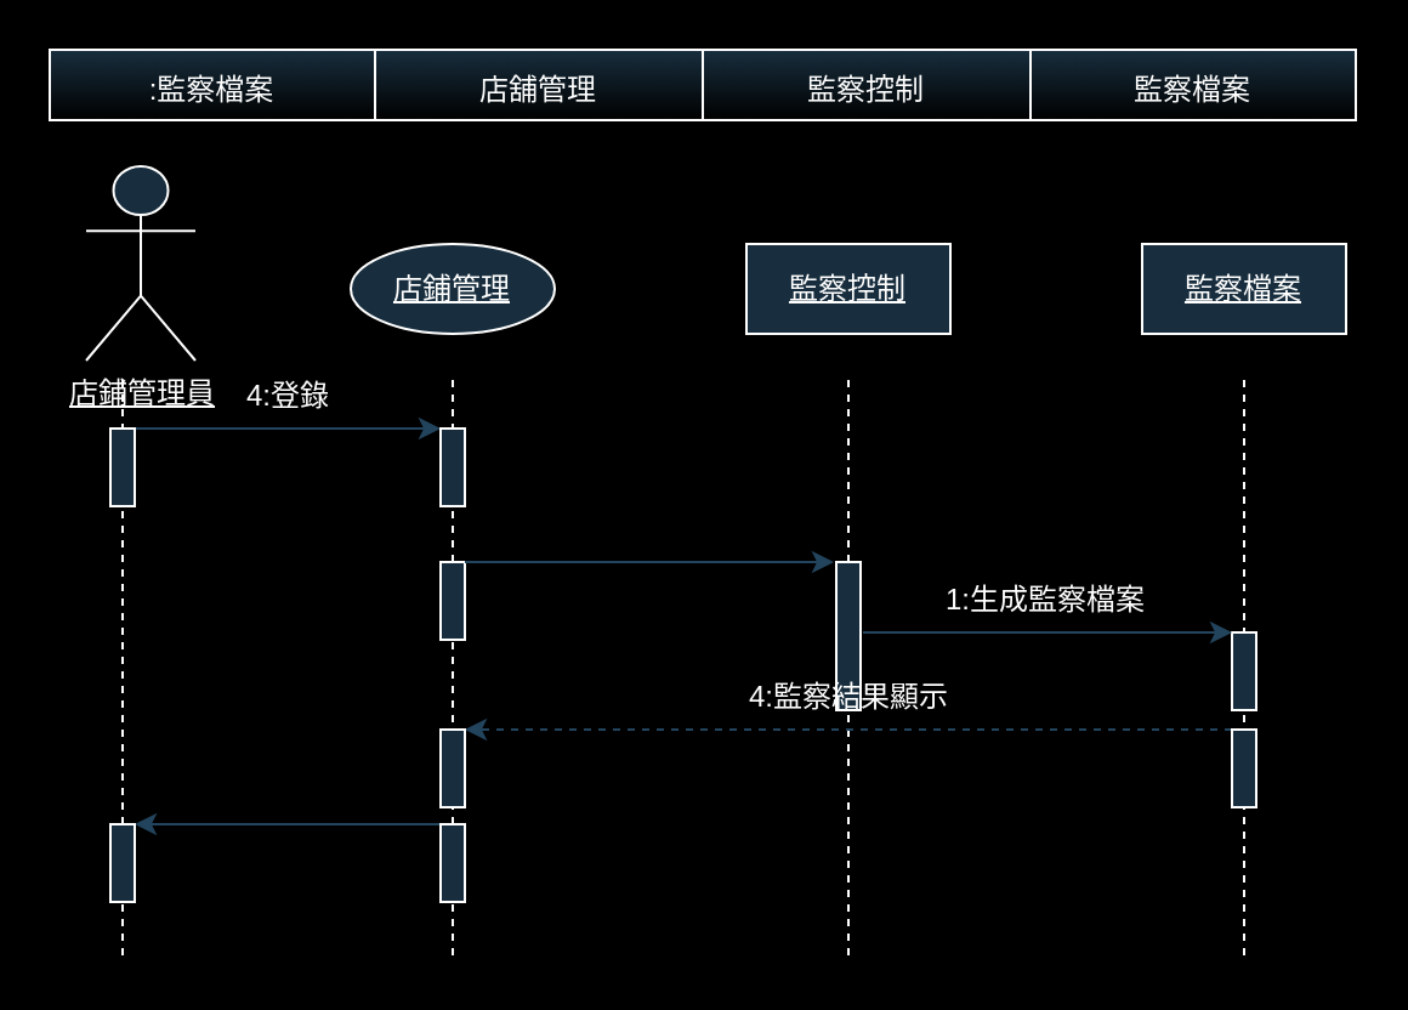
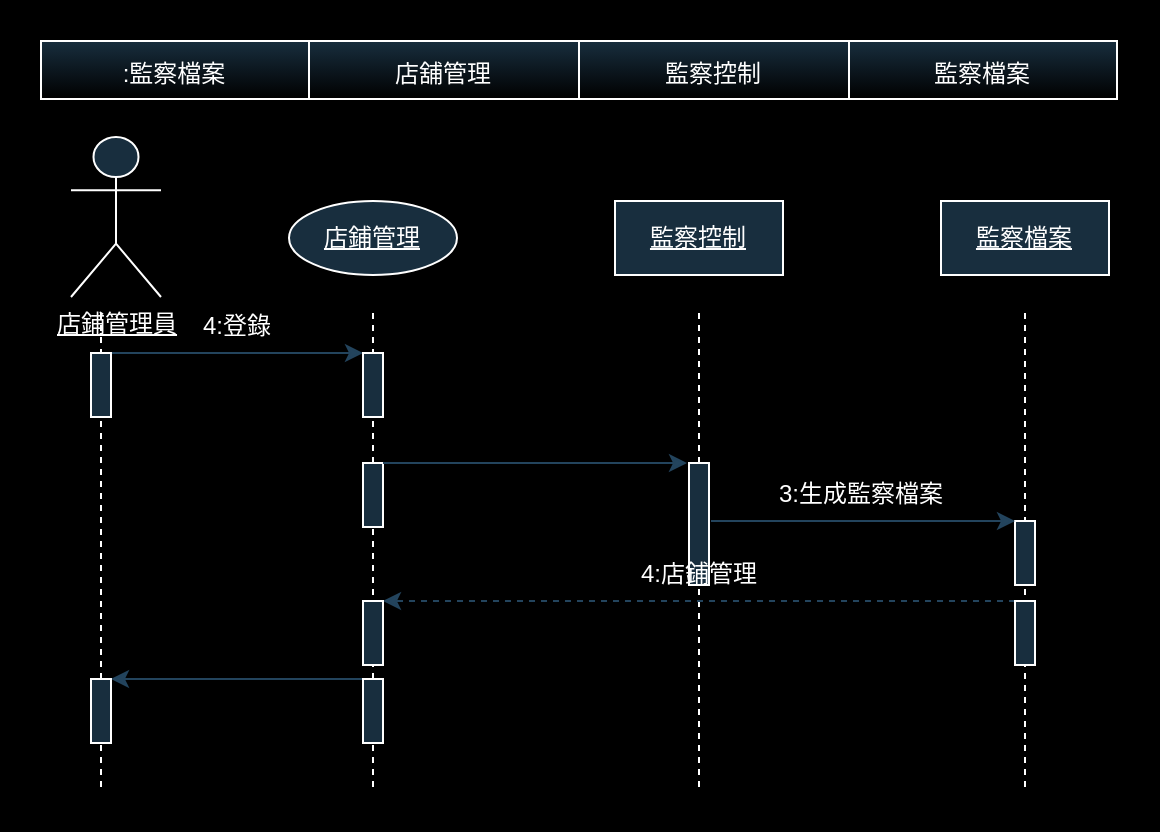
- <mxCell id="19" value="1:生成監察檔案" style="text;html=1;align=center;verticalAlign=middle;resizable=0;points=[];autosize=1;strokeColor=none;fillColor=none;fontColor=#FFFFFF;labelBackgroundColor=none;" vertex="1" parent="1"><mxGeometry x="380" y="234" width="100" height="26" as="geometry" /></mxCell>
+ <mxCell id="19" value="3:生成監察檔案" style="text;html=1;align=center;verticalAlign=middle;resizable=0;points=[];autosize=1;strokeColor=none;fillColor=none;fontColor=#FFFFFF;labelBackgroundColor=none;" vertex="1" parent="1"><mxGeometry x="380" y="234" width="100" height="26" as="geometry" /></mxCell>
- <mxCell id="26" value="4:監察結果顯示" style="text;html=1;align=center;verticalAlign=middle;resizable=0;points=[];autosize=1;strokeColor=none;fillColor=none;fontColor=#FFFFFF;labelBackgroundColor=none;" vertex="1" parent="1"><mxGeometry x="299" y="274" width="100" height="26" as="geometry" /></mxCell>
+ <mxCell id="26" value="4:店鋪管理" style="text;html=1;align=center;verticalAlign=middle;resizable=0;points=[];autosize=1;strokeColor=none;fillColor=none;fontColor=#FFFFFF;labelBackgroundColor=none;" vertex="1" parent="1"><mxGeometry x="299" y="274" width="100" height="26" as="geometry" /></mxCell>
